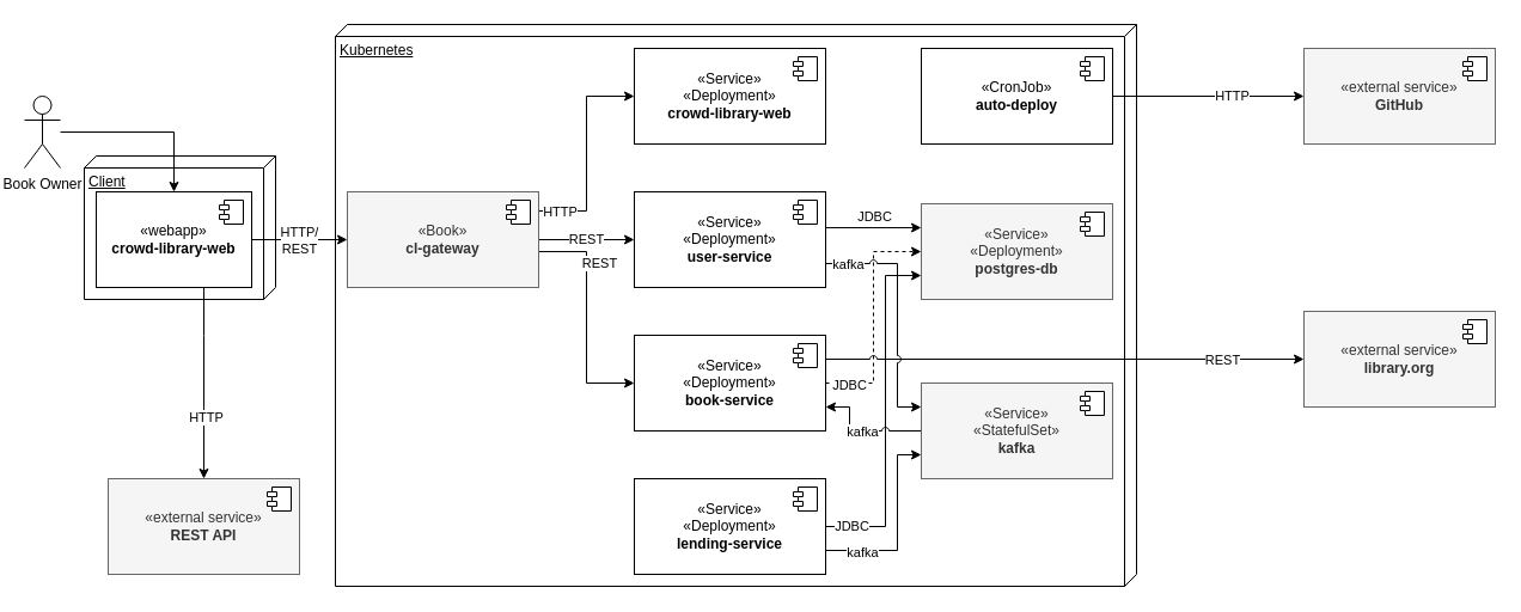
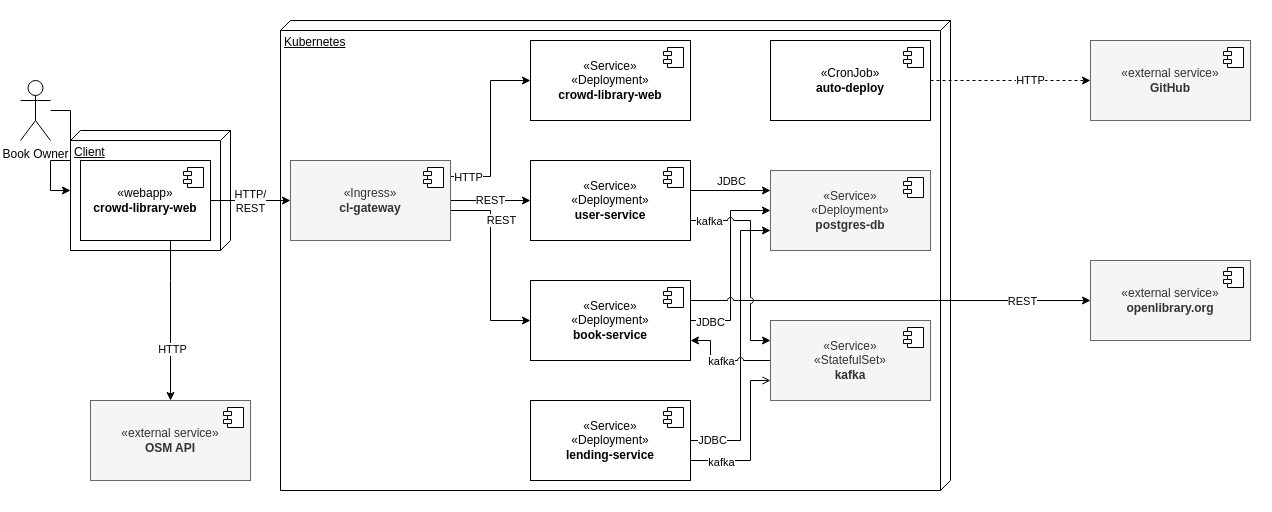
- <mxCell id="46" value="HTTP" style="edgeStyle=orthogonalEdgeStyle;rounded=0;orthogonalLoop=1;jettySize=auto;html=1;entryX=0;entryY=0.5;entryDx=0;entryDy=0;" parent="1" source="47" target="49" edge="1"><mxGeometry x="0.25" relative="1" as="geometry"><mxPoint as="offset" /></mxGeometry></mxCell>
+ <mxCell id="46" value="HTTP" style="edgeStyle=orthogonalEdgeStyle;rounded=0;orthogonalLoop=1;jettySize=auto;html=1;entryX=0;entryY=0.5;entryDx=0;entryDy=0;dashed=1;" parent="1" source="47" target="49" edge="1"><mxGeometry x="0.25" relative="1" as="geometry"><mxPoint as="offset" /></mxGeometry></mxCell>
- <mxCell id="51" style="edgeStyle=orthogonalEdgeStyle;rounded=0;orthogonalLoop=1;jettySize=auto;html=1;entryX=0.5;entryY=0;entryDx=0;entryDy=0;" parent="1" source="52" target="42" edge="1"><mxGeometry relative="1" as="geometry"><mxPoint x="130" y="140" as="targetPoint" /></mxGeometry></mxCell>
+ <mxCell id="51" style="edgeStyle=orthogonalEdgeStyle;rounded=0;orthogonalLoop=1;jettySize=auto;html=1;" parent="1" source="52" target="2" edge="1"><mxGeometry relative="1" as="geometry"><mxPoint x="130" y="140" as="targetPoint" /></mxGeometry></mxCell>
- <mxCell id="30" value="«Book»&lt;br&gt;&lt;b&gt;cl-gateway&lt;/b&gt;" style="html=1;dropTarget=0;whiteSpace=wrap;fillColor=#f5f5f5;fontColor=#333333;strokeColor=#666666;" parent="1" vertex="1"><mxGeometry x="290" y="160" width="160" height="80" as="geometry" /></mxCell>
+ <mxCell id="30" value="«Ingress»&lt;br&gt;&lt;b&gt;cl-gateway&lt;/b&gt;" style="html=1;dropTarget=0;whiteSpace=wrap;fillColor=#f5f5f5;fontColor=#333333;strokeColor=#666666;" parent="1" vertex="1"><mxGeometry x="290" y="160" width="160" height="80" as="geometry" /></mxCell>
- <mxCell id="4" style="edgeStyle=orthogonalEdgeStyle;rounded=0;orthogonalLoop=1;jettySize=auto;html=1;entryX=0;entryY=0.5;entryDx=0;entryDy=0;dashed=1;" parent="1" source="8" target="32" edge="1"><mxGeometry relative="1" as="geometry"><Array as="points"><mxPoint x="730" y="320" /><mxPoint x="730" y="210" /></Array></mxGeometry></mxCell>
+ <mxCell id="4" style="edgeStyle=orthogonalEdgeStyle;rounded=0;orthogonalLoop=1;jettySize=auto;html=1;entryX=0;entryY=0.5;entryDx=0;entryDy=0;" parent="1" source="8" target="32" edge="1"><mxGeometry relative="1" as="geometry"><Array as="points"><mxPoint x="730" y="320" /><mxPoint x="730" y="210" /></Array></mxGeometry></mxCell>
- <mxCell id="44" value="«external service»&lt;br&gt;&lt;b&gt;library.org&lt;/b&gt;" style="html=1;dropTarget=0;whiteSpace=wrap;fillColor=#f5f5f5;fontColor=#333333;strokeColor=#666666;" parent="1" vertex="1"><mxGeometry x="1090" y="260" width="160" height="80" as="geometry" /></mxCell>
+ <mxCell id="44" value="«external service»&lt;br&gt;&lt;b&gt;openlibrary.org&lt;/b&gt;" style="html=1;dropTarget=0;whiteSpace=wrap;fillColor=#f5f5f5;fontColor=#333333;strokeColor=#666666;" parent="1" vertex="1"><mxGeometry x="1090" y="260" width="160" height="80" as="geometry" /></mxCell>
- <mxCell id="18" style="edgeStyle=orthogonalEdgeStyle;rounded=0;orthogonalLoop=1;jettySize=auto;html=1;entryX=0;entryY=0.75;entryDx=0;entryDy=0;" parent="1" source="20" target="36" edge="1"><mxGeometry relative="1" as="geometry"><Array as="points"><mxPoint x="750" y="460" /><mxPoint x="750" y="380" /></Array></mxGeometry></mxCell>
+ <mxCell id="18" style="edgeStyle=orthogonalEdgeStyle;rounded=0;orthogonalLoop=1;jettySize=auto;html=1;entryX=0;entryY=0.75;entryDx=0;entryDy=0;endArrow=open;" parent="1" source="20" target="36" edge="1"><mxGeometry relative="1" as="geometry"><Array as="points"><mxPoint x="750" y="460" /><mxPoint x="750" y="380" /></Array></mxGeometry></mxCell>
- <mxCell id="53" value="«external service»&lt;br&gt;&lt;b&gt;REST API&lt;/b&gt;" style="html=1;dropTarget=0;whiteSpace=wrap;fillColor=#f5f5f5;fontColor=#333333;strokeColor=#666666;" vertex="1" parent="1"><mxGeometry x="90" y="400" width="160" height="80" as="geometry" /></mxCell>
+ <mxCell id="53" value="«external service»&lt;br&gt;&lt;b&gt;OSM API&lt;/b&gt;" style="html=1;dropTarget=0;whiteSpace=wrap;fillColor=#f5f5f5;fontColor=#333333;strokeColor=#666666;" vertex="1" parent="1"><mxGeometry x="90" y="400" width="160" height="80" as="geometry" /></mxCell>
